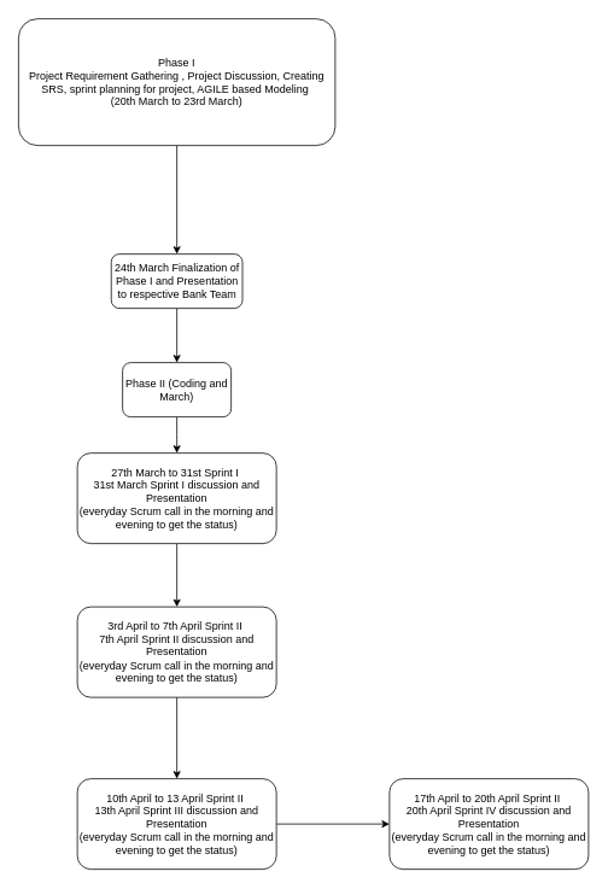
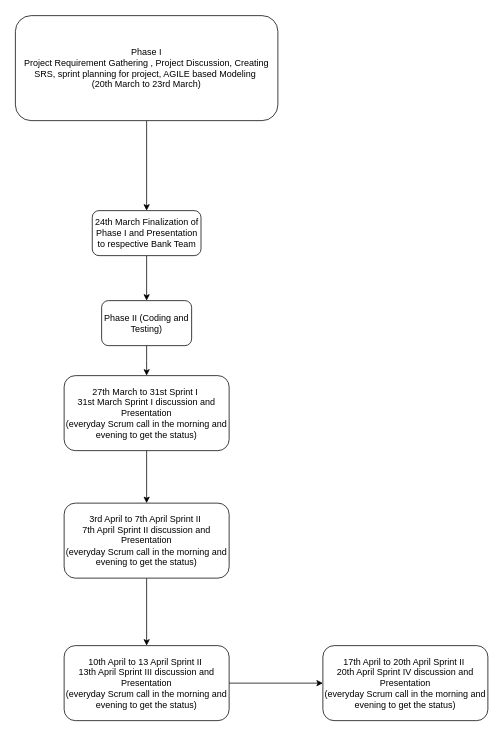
- <mxCell id="7" value="Phase II (Coding and March)" style="whiteSpace=wrap;html=1;rounded=1;" vertex="1" parent="1"><mxGeometry x="135" y="400" width="120" height="60" as="geometry" /></mxCell>
+ <mxCell id="7" value="Phase II (Coding and Testing)" style="whiteSpace=wrap;html=1;rounded=1;" vertex="1" parent="1"><mxGeometry x="135" y="400" width="120" height="60" as="geometry" /></mxCell>
